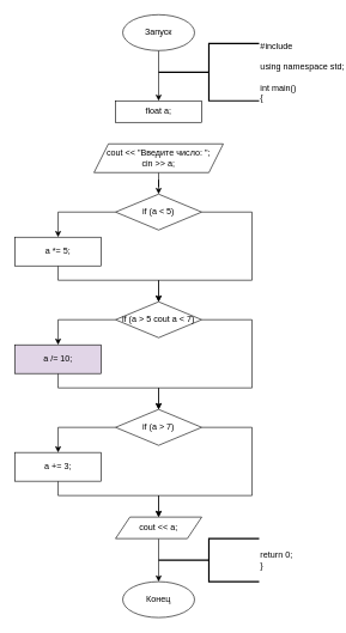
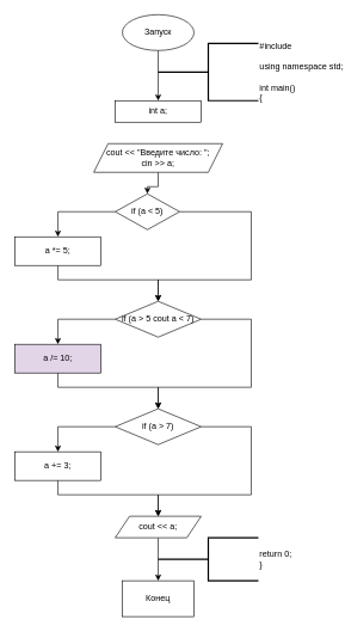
- <mxCell id="5" value="float a;" style="whiteSpace=wrap;html=1;" vertex="1" parent="1"><mxGeometry x="160" y="140" width="120" height="30" as="geometry" /></mxCell>
+ <mxCell id="5" value="int a;" style="whiteSpace=wrap;html=1;" vertex="1" parent="1"><mxGeometry x="160" y="140" width="120" height="30" as="geometry" /></mxCell>
- <mxCell id="11" value="if (a &lt; 5)" style="rhombus;whiteSpace=wrap;html=1;" vertex="1" parent="1"><mxGeometry x="160" y="270" width="120" height="50" as="geometry" /></mxCell>
+ <mxCell id="11" value="if (a &lt; 5)" style="rhombus;whiteSpace=wrap;html=1;" vertex="1" parent="1"><mxGeometry x="160" y="270" width="90" height="50" as="geometry" /></mxCell>
- <mxCell id="4" value="Конец" style="ellipse;whiteSpace=wrap;html=1;" vertex="1" parent="1"><mxGeometry x="170" y="810" width="100" height="50" as="geometry" /></mxCell>
+ <mxCell id="4" value="Конец" style="whiteSpace=wrap;html=1;rounded=0;" vertex="1" parent="1"><mxGeometry x="170" y="810" width="100" height="50" as="geometry" /></mxCell>
